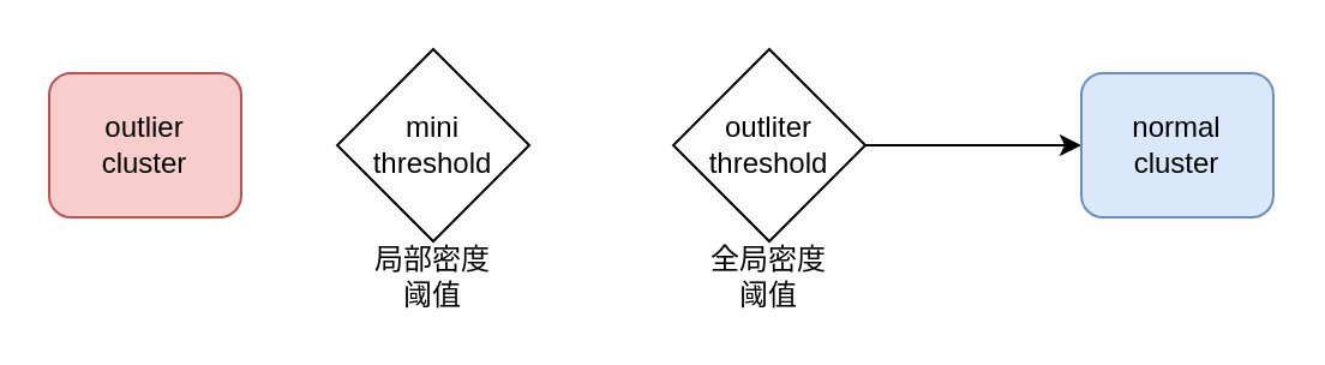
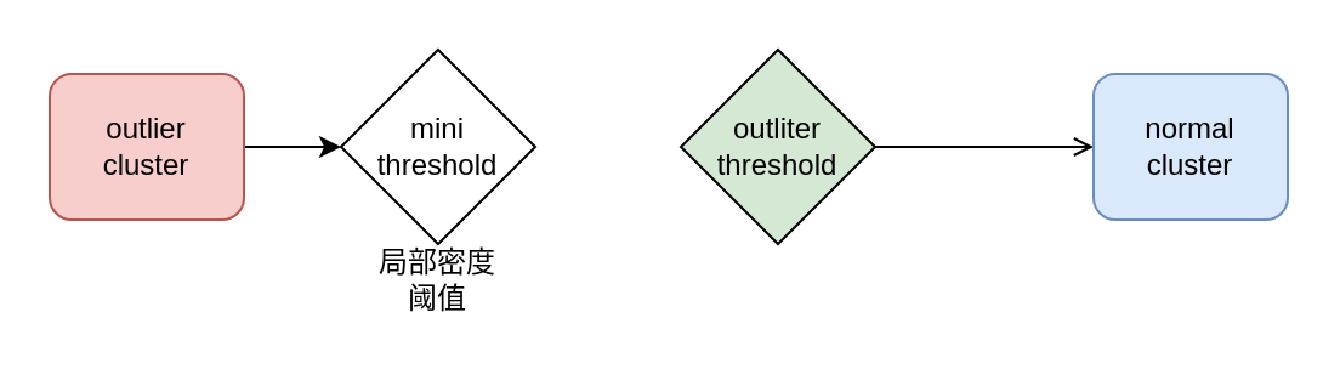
+ <mxCell id="4" style="edgeStyle=orthogonalEdgeStyle;rounded=0;orthogonalLoop=1;jettySize=auto;html=1;exitX=1;exitY=0.5;exitDx=0;exitDy=0;entryX=0;entryY=0.5;entryDx=0;entryDy=0;" parent="1" source="5" target="7" edge="1"><mxGeometry relative="1" as="geometry" /></mxCell>
- <mxCell id="3" value="outliter&lt;br&gt;threshold" style="rhombus;whiteSpace=wrap;html=1;" parent="1" vertex="1"><mxGeometry x="280" y="20" width="80" height="80" as="geometry" /></mxCell>
+ <mxCell id="3" value="outliter&lt;br&gt;threshold" style="rhombus;whiteSpace=wrap;html=1;fillColor=#d5e8d4;" parent="1" vertex="1"><mxGeometry x="280" y="20" width="80" height="80" as="geometry" /></mxCell>
- <mxCell id="2" style="edgeStyle=orthogonalEdgeStyle;rounded=0;orthogonalLoop=1;jettySize=auto;html=1;exitX=1;exitY=0.5;exitDx=0;exitDy=0;entryX=0;entryY=0.5;entryDx=0;entryDy=0;" parent="1" source="3" target="6" edge="1"><mxGeometry relative="1" as="geometry" /></mxCell>
+ <mxCell id="2" style="edgeStyle=orthogonalEdgeStyle;rounded=0;orthogonalLoop=1;jettySize=auto;html=1;exitX=1;exitY=0.5;exitDx=0;exitDy=0;entryX=0;entryY=0.5;entryDx=0;entryDy=0;endArrow=open;" parent="1" source="3" target="6" edge="1"><mxGeometry relative="1" as="geometry" /></mxCell>
- <mxCell id="9" value="全局密度阈值" style="text;html=1;strokeColor=none;fillColor=none;align=center;verticalAlign=middle;whiteSpace=wrap;rounded=0;" parent="1" vertex="1"><mxGeometry x="290" y="100" width="60" height="30" as="geometry" /></mxCell>
